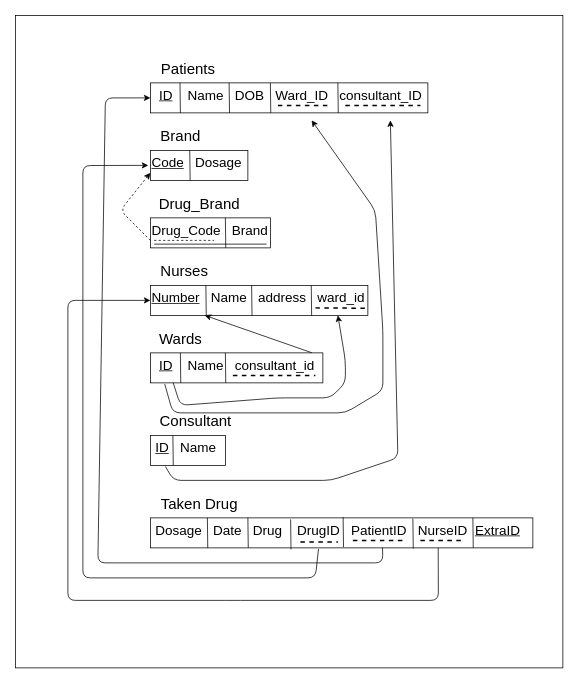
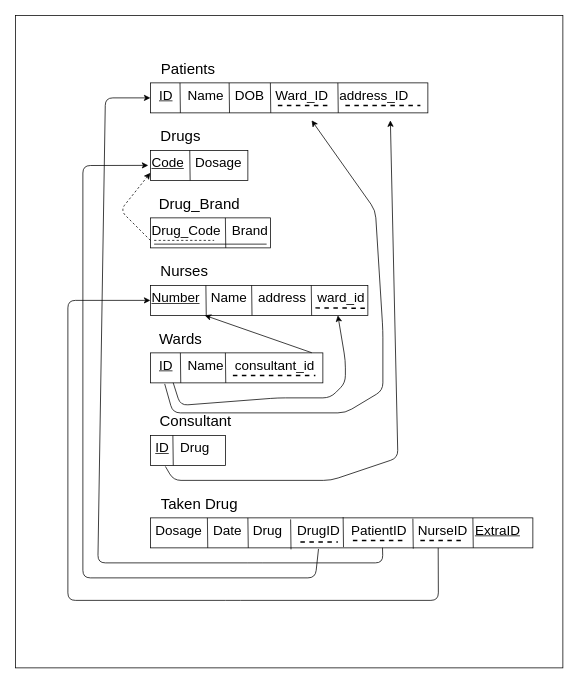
- <mxCell id="11" value="&lt;u style=&quot;border-color: rgb(0, 0, 0); font-family: Helvetica; font-size: 18px; font-style: normal; font-variant-ligatures: normal; font-variant-caps: normal; font-weight: 400; letter-spacing: normal; orphans: 2; text-align: center; text-indent: 0px; text-transform: none; widows: 2; word-spacing: 0px; -webkit-text-stroke-width: 0px;&quot;&gt;ID&lt;/u&gt;&lt;span style=&quot;font-family: Helvetica; font-size: 18px; font-style: normal; font-variant-ligatures: normal; font-variant-caps: normal; font-weight: 400; letter-spacing: normal; orphans: 2; text-align: center; text-indent: 0px; text-transform: none; widows: 2; word-spacing: 0px; -webkit-text-stroke-width: 0px; text-decoration-thickness: initial; text-decoration-style: initial; text-decoration-color: initial; float: none; display: inline !important;&quot;&gt;&amp;nbsp; &amp;nbsp; Name&amp;nbsp; &amp;nbsp;DOB&amp;nbsp; &amp;nbsp;Ward_ID&amp;nbsp; &amp;nbsp;consultant_ID&lt;/span&gt;" style="text;whiteSpace=wrap;html=1;fontSize=18;labelBackgroundColor=none;fontColor=default;" parent="1" vertex="1"><mxGeometry x="210" y="110" width="420" height="40" as="geometry" /></mxCell>
+ <mxCell id="11" value="&lt;u style=&quot;border-color: rgb(0, 0, 0); font-family: Helvetica; font-size: 18px; font-style: normal; font-variant-ligatures: normal; font-variant-caps: normal; font-weight: 400; letter-spacing: normal; orphans: 2; text-align: center; text-indent: 0px; text-transform: none; widows: 2; word-spacing: 0px; -webkit-text-stroke-width: 0px;&quot;&gt;ID&lt;/u&gt;&lt;span style=&quot;font-family: Helvetica; font-size: 18px; font-style: normal; font-variant-ligatures: normal; font-variant-caps: normal; font-weight: 400; letter-spacing: normal; orphans: 2; text-align: center; text-indent: 0px; text-transform: none; widows: 2; word-spacing: 0px; -webkit-text-stroke-width: 0px; text-decoration-thickness: initial; text-decoration-style: initial; text-decoration-color: initial; float: none; display: inline !important;&quot;&gt;&amp;nbsp; &amp;nbsp; Name&amp;nbsp; &amp;nbsp;DOB&amp;nbsp; &amp;nbsp;Ward_ID&amp;nbsp; &amp;nbsp;address_ID&lt;/span&gt;" style="text;whiteSpace=wrap;html=1;fontSize=18;labelBackgroundColor=none;fontColor=default;" parent="1" vertex="1"><mxGeometry x="210" y="110" width="420" height="40" as="geometry" /></mxCell>
- <mxCell id="5" value="Brand" style="text;html=1;align=center;verticalAlign=middle;resizable=0;points=[];autosize=1;fontSize=20;" parent="1" vertex="1"><mxGeometry x="200" y="160" width="80" height="40" as="geometry" /></mxCell>
+ <mxCell id="5" value="Drugs" style="text;html=1;align=center;verticalAlign=middle;resizable=0;points=[];autosize=1;fontSize=20;" parent="1" vertex="1"><mxGeometry x="200" y="160" width="80" height="40" as="geometry" /></mxCell>
- <mxCell id="36" value="&lt;div style=&quot;text-align: center;&quot;&gt;&lt;span style=&quot;background-color: initial;&quot;&gt;&lt;u&gt;ID&lt;/u&gt;&amp;nbsp; &amp;nbsp;Name&lt;/span&gt;&lt;/div&gt;" style="text;whiteSpace=wrap;html=1;fontSize=18;" parent="1" vertex="1"><mxGeometry x="205" y="580" width="120" height="40" as="geometry" /></mxCell>
+ <mxCell id="36" value="&lt;div style=&quot;text-align: center;&quot;&gt;&lt;span style=&quot;background-color: initial;&quot;&gt;&lt;u&gt;ID&lt;/u&gt;&amp;nbsp; &amp;nbsp;Drug&lt;/span&gt;&lt;/div&gt;" style="text;whiteSpace=wrap;html=1;fontSize=18;" parent="1" vertex="1"><mxGeometry x="205" y="580" width="120" height="40" as="geometry" /></mxCell>
